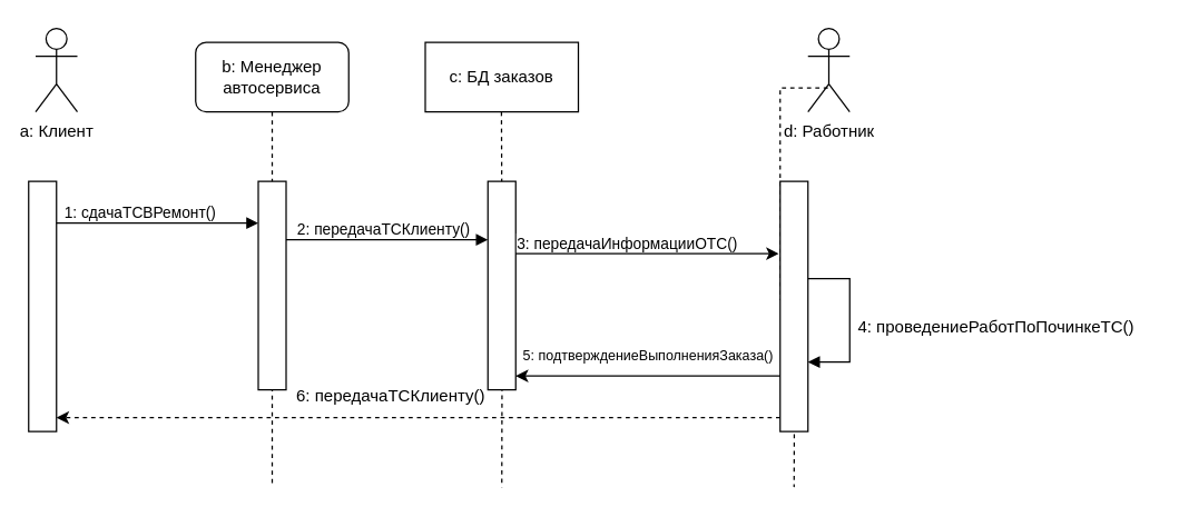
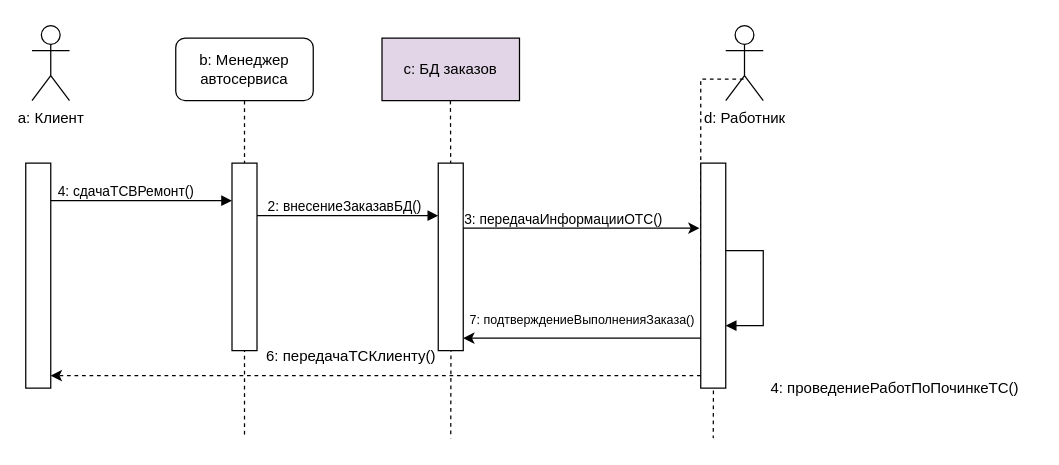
- <mxCell id="13" value="c: БД заказов" style="html=1;whiteSpace=wrap;" parent="1" vertex="1"><mxGeometry x="305" y="30" width="110" height="50" as="geometry" /></mxCell>
+ <mxCell id="13" value="c: БД заказов" style="html=1;whiteSpace=wrap;fillColor=#e1d5e7;" parent="1" vertex="1"><mxGeometry x="305" y="30" width="110" height="50" as="geometry" /></mxCell>
- <mxCell id="12" value="&lt;span style=&quot;font-size: 11px; text-align: left; background-color: rgb(255, 255, 255);&quot;&gt;1: сдачаТСВРемонт()&lt;/span&gt;" style="text;html=1;align=center;verticalAlign=middle;resizable=0;points=[];autosize=1;strokeColor=none;fillColor=none;" parent="1" vertex="1"><mxGeometry x="35" y="138" width="130" height="30" as="geometry" /></mxCell>
+ <mxCell id="12" value="&lt;span style=&quot;font-size: 11px; text-align: left; background-color: rgb(255, 255, 255);&quot;&gt;4: сдачаТСВРемонт()&lt;/span&gt;" style="text;html=1;align=center;verticalAlign=middle;resizable=0;points=[];autosize=1;strokeColor=none;fillColor=none;" parent="1" vertex="1"><mxGeometry x="35" y="138" width="130" height="30" as="geometry" /></mxCell>
- <mxCell id="16" value="&lt;span style=&quot;font-size: 11px; text-align: left; background-color: rgb(255, 255, 255);&quot;&gt;2: передачаТСКлиенту()&lt;/span&gt;" style="text;html=1;align=center;verticalAlign=middle;resizable=0;points=[];autosize=1;strokeColor=none;fillColor=none;" parent="1" vertex="1"><mxGeometry x="200" y="150" width="150" height="30" as="geometry" /></mxCell>
+ <mxCell id="16" value="&lt;span style=&quot;font-size: 11px; text-align: left; background-color: rgb(255, 255, 255);&quot;&gt;2: внесениеЗаказавБД()&lt;/span&gt;" style="text;html=1;align=center;verticalAlign=middle;resizable=0;points=[];autosize=1;strokeColor=none;fillColor=none;" parent="1" vertex="1"><mxGeometry x="200" y="150" width="150" height="30" as="geometry" /></mxCell>
- <mxCell id="19" value="4: проведениеРаботПоПочинкеТС()" style="text;html=1;align=center;verticalAlign=middle;resizable=0;points=[];autosize=1;strokeColor=none;fillColor=none;" parent="1" vertex="1"><mxGeometry x="605" y="220" width="220" height="30" as="geometry" /></mxCell>
+ <mxCell id="19" value="4: проведениеРаботПоПочинкеТС()" style="text;html=1;align=center;verticalAlign=middle;resizable=0;points=[];autosize=1;strokeColor=none;fillColor=none;" parent="1" vertex="1"><mxGeometry x="605" y="295" width="220" height="30" as="geometry" /></mxCell>
- <mxCell id="21" value="&lt;font style=&quot;font-size: 10px;&quot;&gt;5: подтверждениеВыполненияЗаказа()&lt;/font&gt;" style="text;html=1;align=center;verticalAlign=middle;resizable=0;points=[];autosize=1;strokeColor=none;fillColor=none;" parent="1" vertex="1"><mxGeometry x="365" y="240" width="200" height="30" as="geometry" /></mxCell>
+ <mxCell id="21" value="&lt;font style=&quot;font-size: 10px;&quot;&gt;7: подтверждениеВыполненияЗаказа()&lt;/font&gt;" style="text;html=1;align=center;verticalAlign=middle;resizable=0;points=[];autosize=1;strokeColor=none;fillColor=none;" parent="1" vertex="1"><mxGeometry x="365" y="240" width="200" height="30" as="geometry" /></mxCell>
